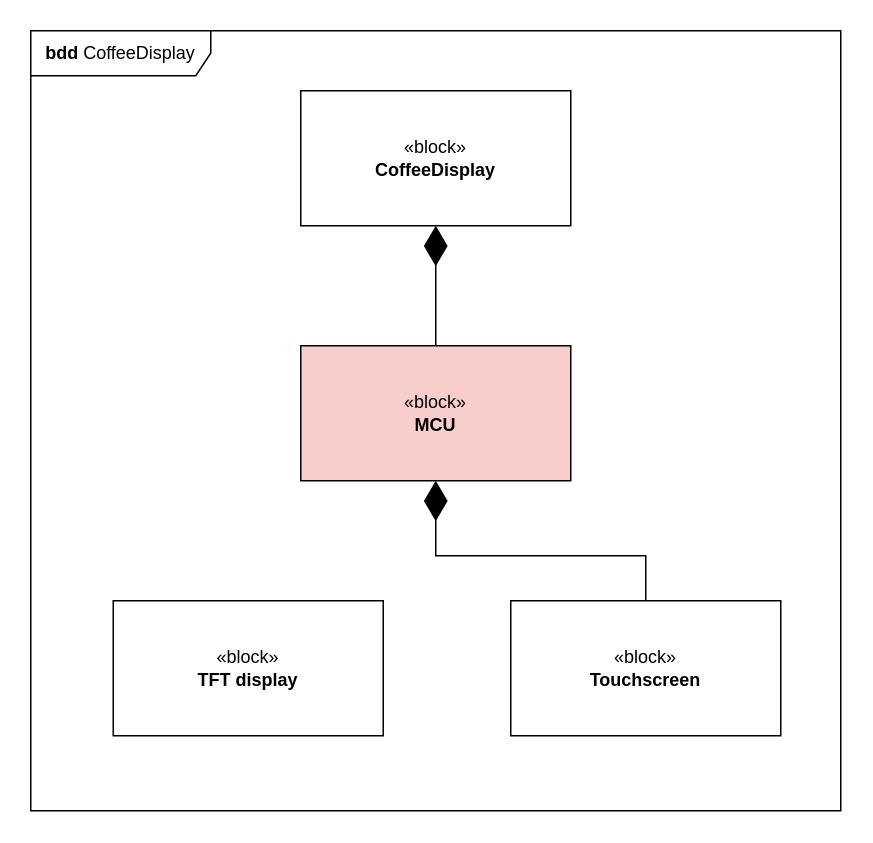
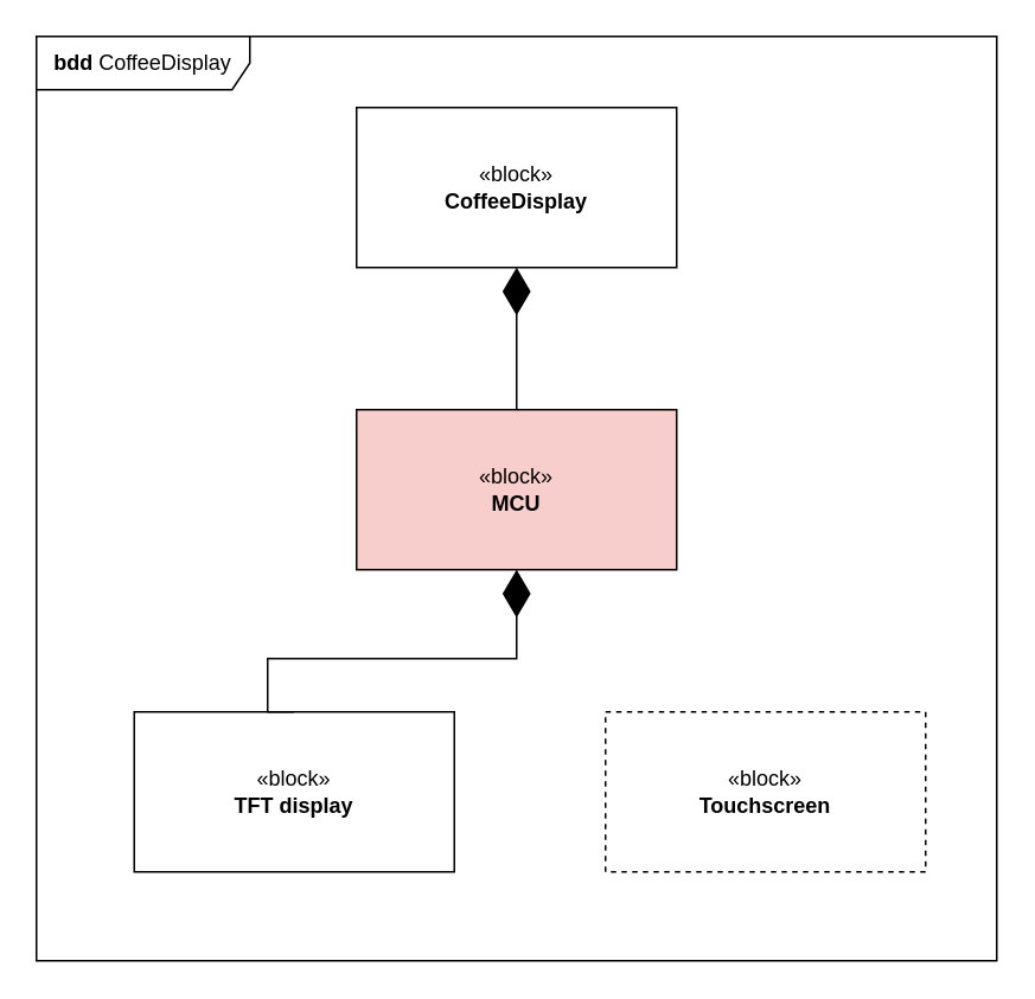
+ <mxCell id="8" value="" style="endArrow=diamondThin;endFill=1;endSize=24;html=1;rounded=0;entryX=0.5;entryY=1;entryDx=0;entryDy=0;exitX=0.5;exitY=0;exitDx=0;exitDy=0;edgeStyle=orthogonalEdgeStyle;" parent="1" source="5" target="4" edge="1"><mxGeometry width="160" relative="1" as="geometry"><mxPoint x="310" y="400" as="sourcePoint" /><mxPoint x="310" y="320" as="targetPoint" /><Array as="points"><mxPoint x="150" y="370" /><mxPoint x="290" y="370" /></Array></mxGeometry></mxCell>
- <mxCell id="7" value="" style="endArrow=diamondThin;endFill=1;endSize=24;html=1;rounded=0;entryX=0.5;entryY=1;entryDx=0;entryDy=0;exitX=0.5;exitY=0;exitDx=0;exitDy=0;edgeStyle=orthogonalEdgeStyle;" parent="1" source="6" target="4" edge="1"><mxGeometry width="160" relative="1" as="geometry"><mxPoint x="70" y="540" as="sourcePoint" /><mxPoint x="230" y="540" as="targetPoint" /><Array as="points"><mxPoint x="430" y="370" /><mxPoint x="290" y="370" /></Array></mxGeometry></mxCell>
- <mxCell id="6" value="«block»&lt;br&gt;&lt;b&gt;Touchscreen&lt;/b&gt;" style="html=1;dropTarget=0;whiteSpace=wrap;" parent="1" vertex="1"><mxGeometry x="340" y="400" width="180" height="90" as="geometry" /></mxCell>
+ <mxCell id="6" value="«block»&lt;br&gt;&lt;b&gt;Touchscreen&lt;/b&gt;" style="html=1;dropTarget=0;whiteSpace=wrap;dashed=1;" parent="1" vertex="1"><mxGeometry x="340" y="400" width="180" height="90" as="geometry" /></mxCell>
